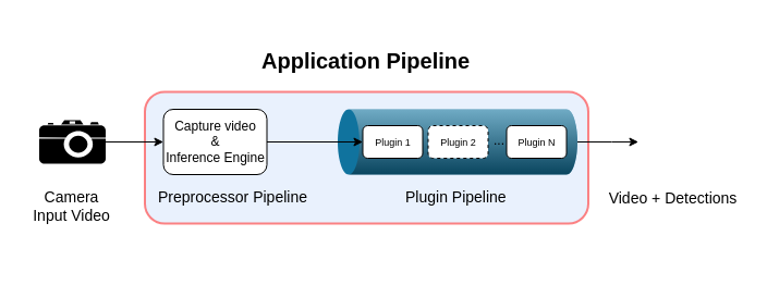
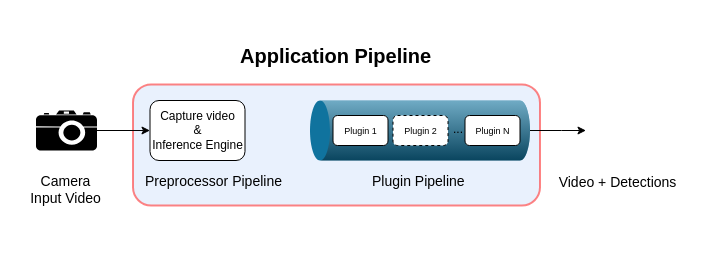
- <mxCell id="6" value="" style="edgeStyle=orthogonalEdgeStyle;rounded=0;orthogonalLoop=1;jettySize=auto;html=1;" parent="1" source="7" target="5" edge="1"><mxGeometry relative="1" as="geometry" /></mxCell>
